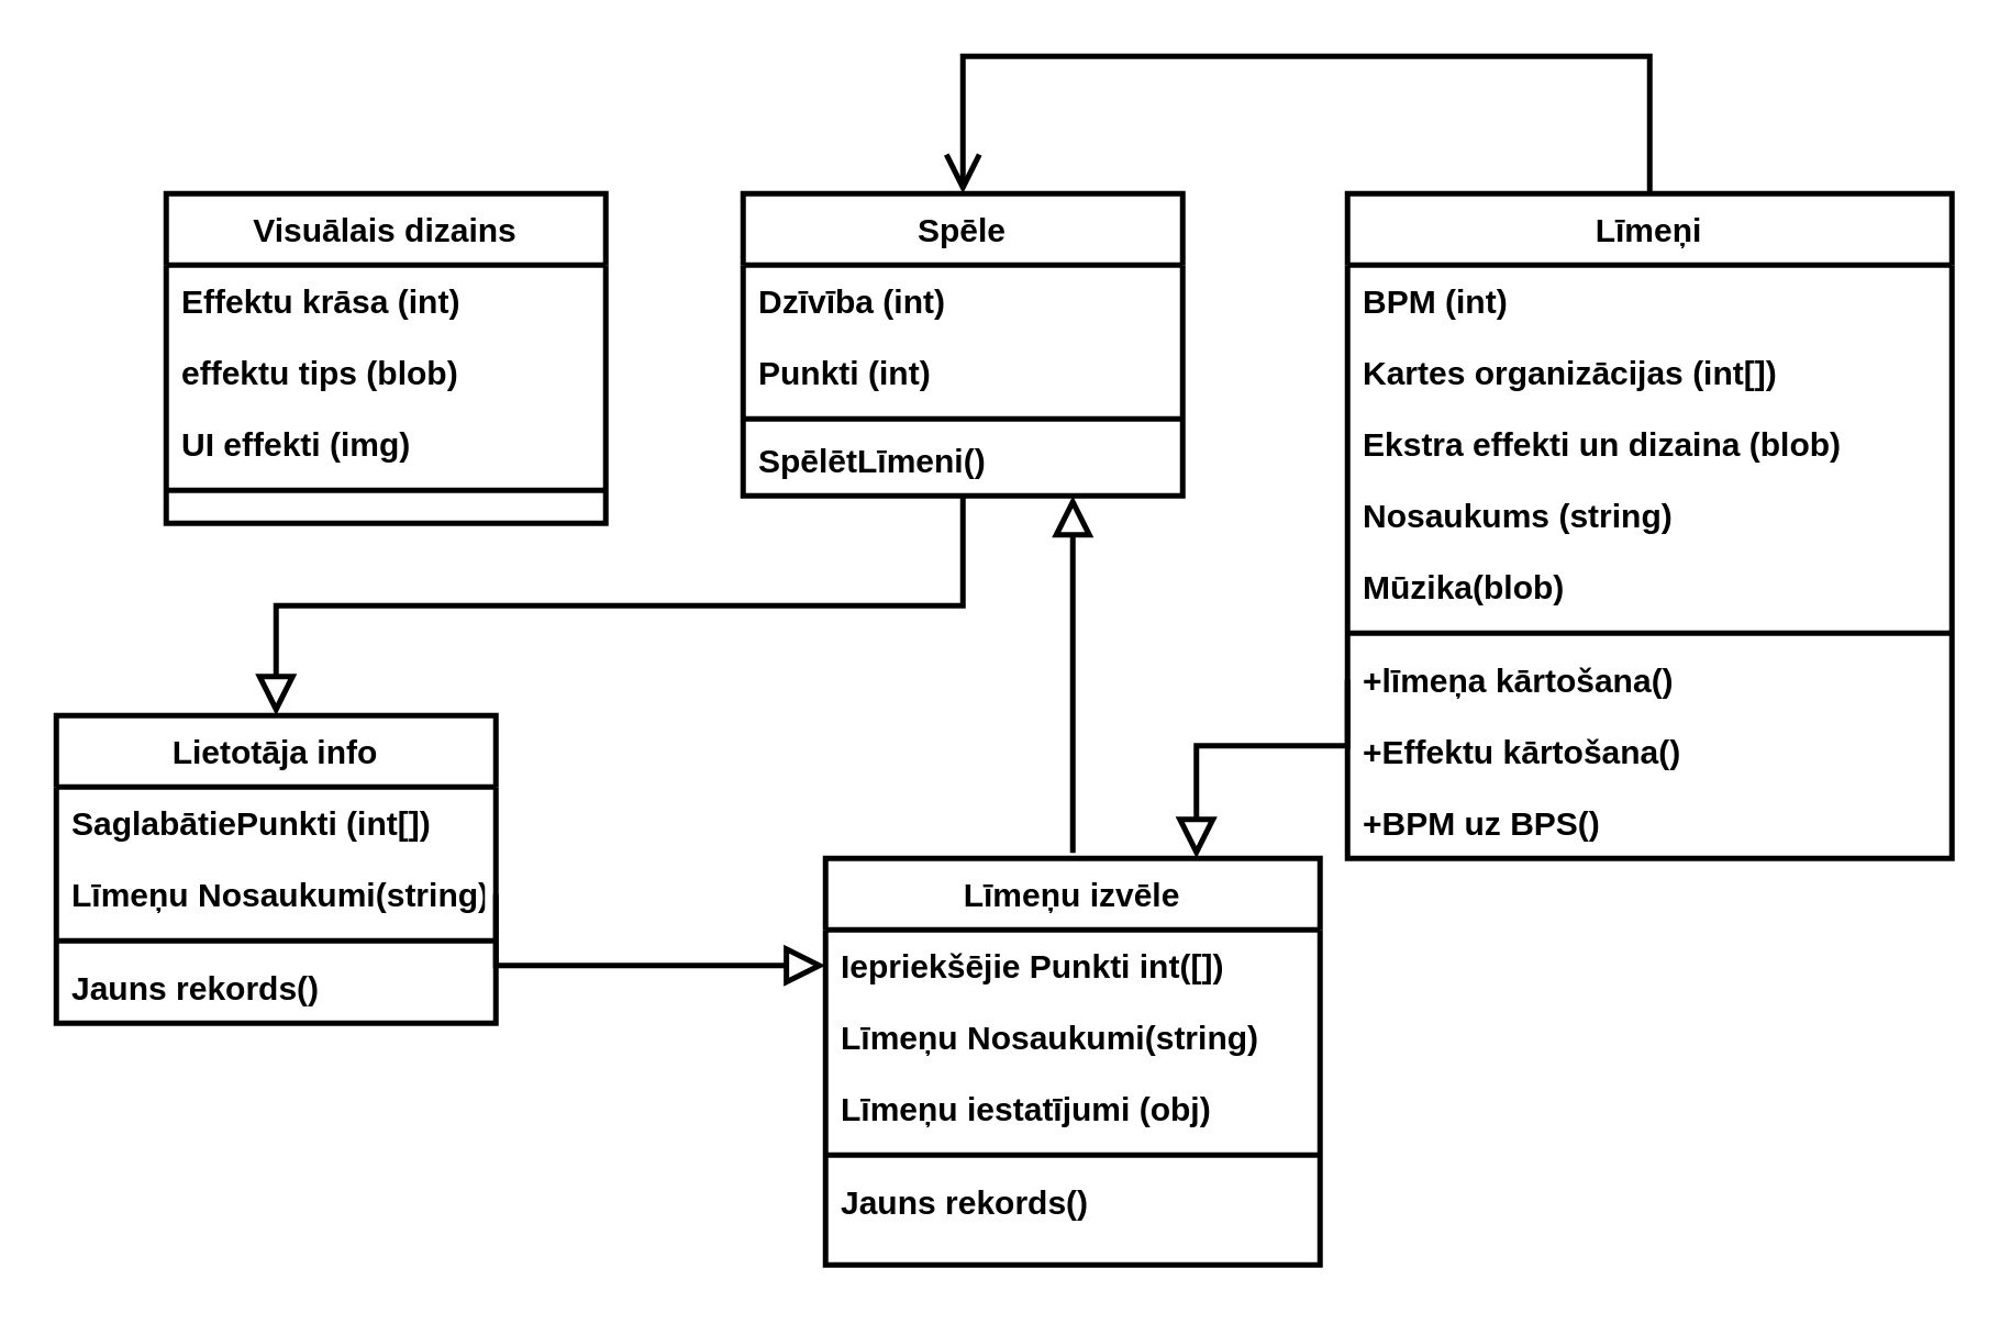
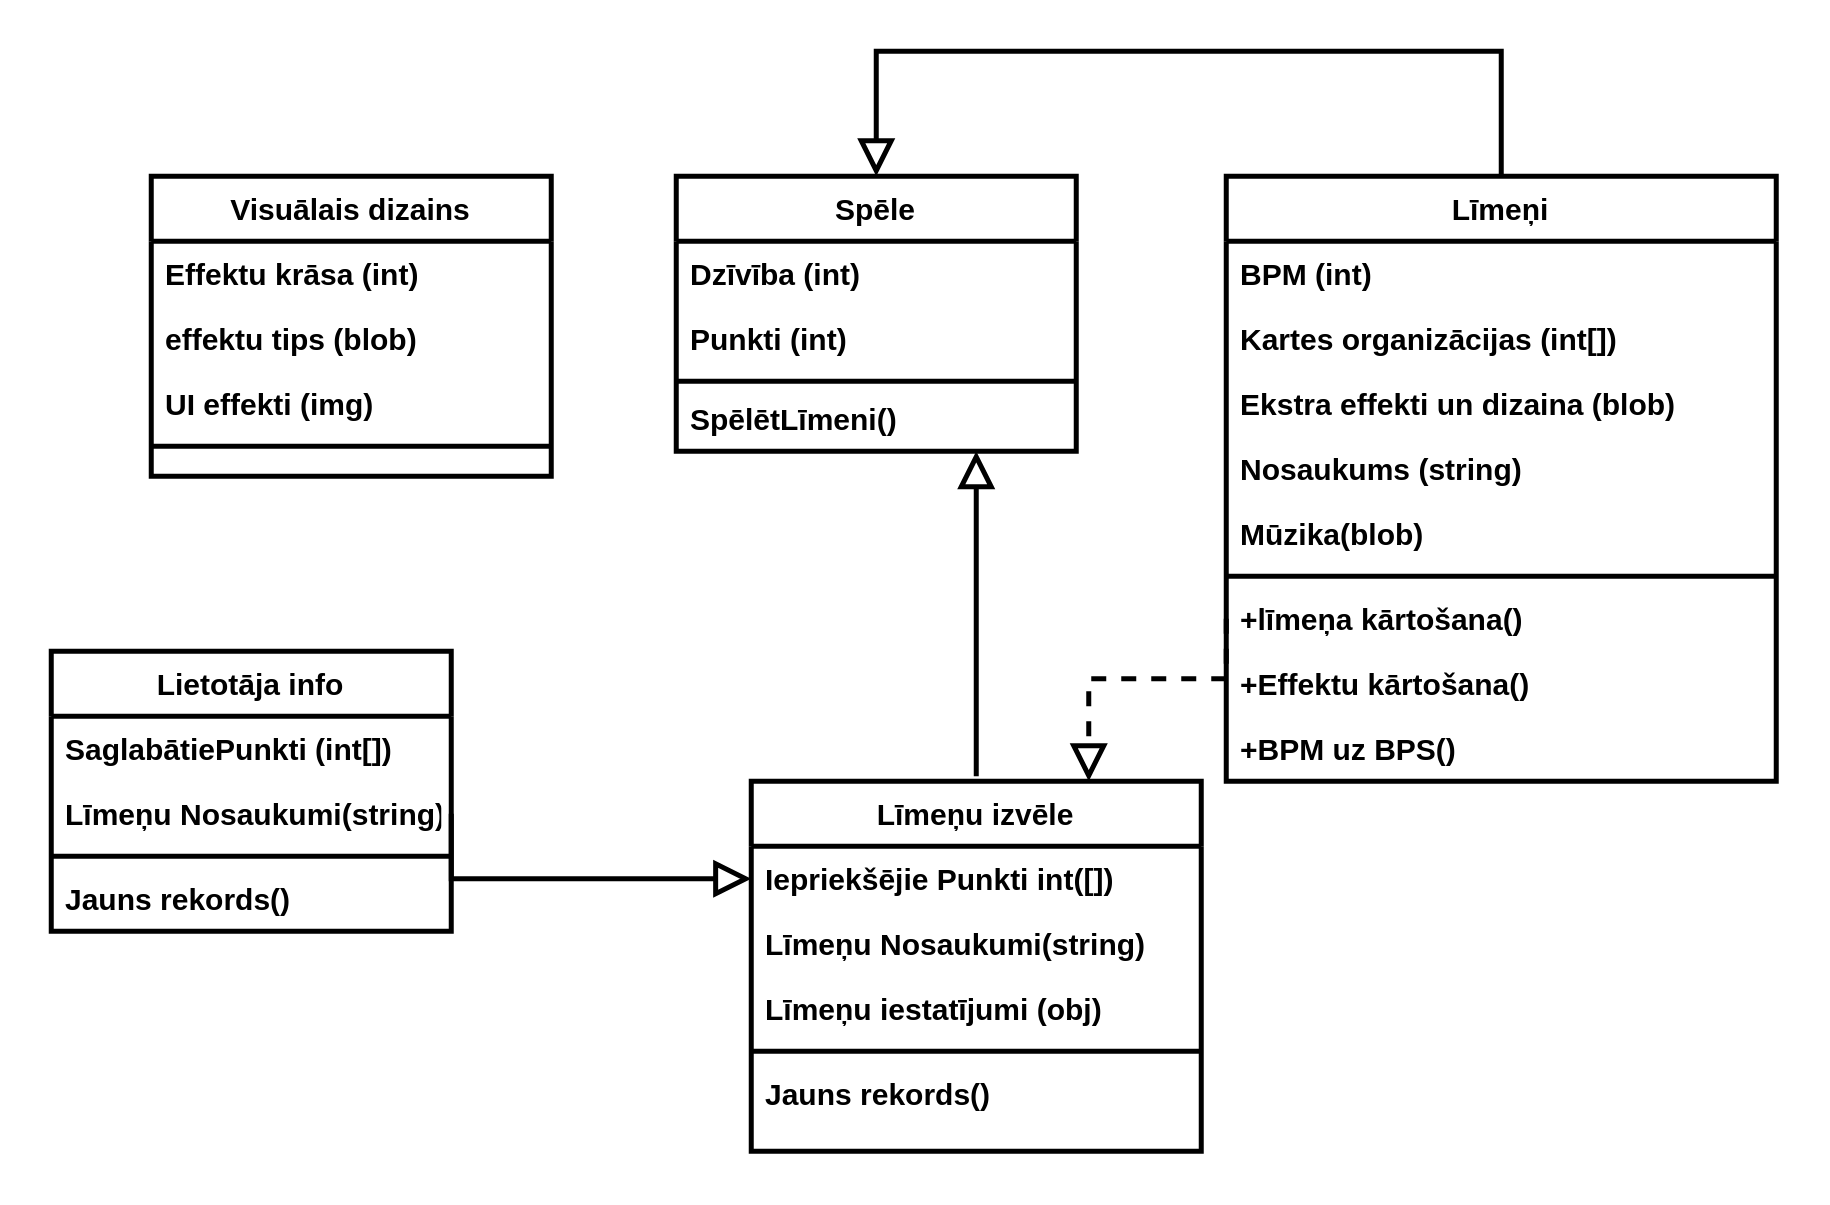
- <mxCell id="12" value="" style="endArrow=open;endSize=10;endFill=0;shadow=0;strokeWidth=2;rounded=0;curved=0;edgeStyle=elbowEdgeStyle;elbow=vertical;entryX=0.5;entryY=0;entryDx=0;entryDy=0;fontStyle=1;" parent="1" source="2" target="14" edge="1"><mxGeometry width="160" relative="1" as="geometry"><mxPoint x="340" y="-97" as="sourcePoint" /><mxPoint x="440" y="-42" as="targetPoint" /><Array as="points"><mxPoint x="430" y="20" /></Array></mxGeometry></mxCell>
+ <mxCell id="12" value="" style="endArrow=block;endSize=10;endFill=0;shadow=0;strokeWidth=2;rounded=0;curved=0;edgeStyle=elbowEdgeStyle;elbow=vertical;entryX=0.5;entryY=0;entryDx=0;entryDy=0;fontStyle=1" parent="1" source="2" target="14" edge="1"><mxGeometry width="160" relative="1" as="geometry"><mxPoint x="340" y="-97" as="sourcePoint" /><mxPoint x="440" y="-42" as="targetPoint" /><Array as="points"><mxPoint x="430" y="20" /></Array></mxGeometry></mxCell>
- <mxCell id="13" style="edgeStyle=elbowEdgeStyle;curved=0;rounded=0;orthogonalLoop=1;jettySize=auto;elbow=vertical;html=1;exitX=0.5;exitY=1;exitDx=0;exitDy=0;entryX=0.5;entryY=0;entryDx=0;entryDy=0;shadow=0;strokeColor=default;strokeWidth=2;align=center;verticalAlign=middle;fontFamily=Helvetica;fontSize=11;fontColor=default;labelBackgroundColor=default;endArrow=block;endFill=0;endSize=10;fontStyle=1" parent="1" source="14" target="18" edge="1"><mxGeometry relative="1" as="geometry" /></mxCell>
- <mxCell id="35" value="" style="endArrow=block;endSize=10;endFill=0;shadow=0;strokeWidth=2;rounded=0;curved=0;edgeStyle=elbowEdgeStyle;elbow=vertical;entryX=0.75;entryY=0;entryDx=0;entryDy=0;fontStyle=1;exitX=0;exitY=0.5;exitDx=0;exitDy=0;" edge="1" parent="1" source="9" target="29"><mxGeometry width="160" relative="1" as="geometry"><mxPoint x="270" y="321" as="sourcePoint" /><mxPoint x="480" y="321" as="targetPoint" /><Array as="points"><mxPoint x="340" y="271" /></Array></mxGeometry></mxCell>
+ <mxCell id="35" value="" style="endArrow=block;endSize=10;endFill=0;shadow=0;strokeWidth=2;rounded=0;curved=0;edgeStyle=elbowEdgeStyle;elbow=vertical;entryX=0.75;entryY=0;entryDx=0;entryDy=0;fontStyle=1;exitX=0;exitY=0.5;exitDx=0;exitDy=0;dashed=1;" edge="1" parent="1" source="9" target="29"><mxGeometry width="160" relative="1" as="geometry"><mxPoint x="270" y="321" as="sourcePoint" /><mxPoint x="480" y="321" as="targetPoint" /><Array as="points"><mxPoint x="340" y="271" /></Array></mxGeometry></mxCell>
